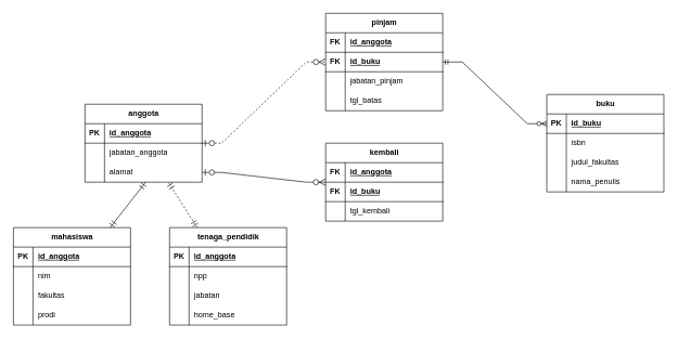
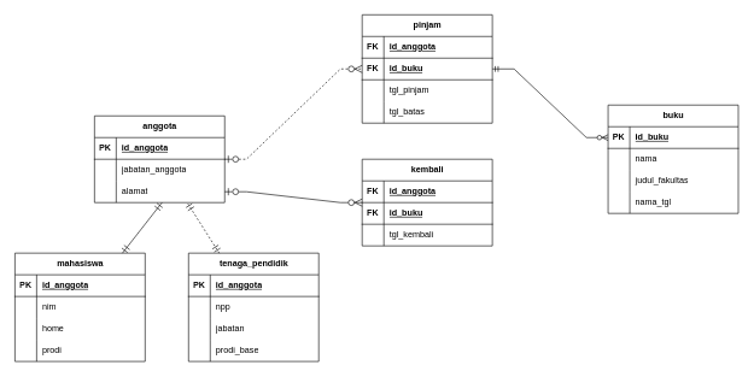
- <mxCell id="62" value="jabatan_pinjam" style="shape=partialRectangle;connectable=0;fillColor=none;top=0;left=0;bottom=0;right=0;align=left;spacingLeft=6;overflow=hidden;whiteSpace=wrap;html=1;" vertex="1" parent="60"><mxGeometry x="30" width="150" height="30" as="geometry"><mxRectangle width="150" height="30" as="alternateBounds" /></mxGeometry></mxCell>
+ <mxCell id="62" value="tgl_pinjam" style="shape=partialRectangle;connectable=0;fillColor=none;top=0;left=0;bottom=0;right=0;align=left;spacingLeft=6;overflow=hidden;whiteSpace=wrap;html=1;" vertex="1" parent="60"><mxGeometry x="30" width="150" height="30" as="geometry"><mxRectangle width="150" height="30" as="alternateBounds" /></mxGeometry></mxCell>
- <mxCell id="46" value="isbn" style="shape=partialRectangle;connectable=0;fillColor=none;top=0;left=0;bottom=0;right=0;align=left;spacingLeft=6;overflow=hidden;whiteSpace=wrap;html=1;" vertex="1" parent="44"><mxGeometry x="30" width="150" height="30" as="geometry"><mxRectangle width="150" height="30" as="alternateBounds" /></mxGeometry></mxCell>
+ <mxCell id="46" value="nama" style="shape=partialRectangle;connectable=0;fillColor=none;top=0;left=0;bottom=0;right=0;align=left;spacingLeft=6;overflow=hidden;whiteSpace=wrap;html=1;" vertex="1" parent="44"><mxGeometry x="30" width="150" height="30" as="geometry"><mxRectangle width="150" height="30" as="alternateBounds" /></mxGeometry></mxCell>
- <mxCell id="52" value="nama_penulis" style="shape=partialRectangle;connectable=0;fillColor=none;top=0;left=0;bottom=0;right=0;align=left;spacingLeft=6;overflow=hidden;whiteSpace=wrap;html=1;" vertex="1" parent="50"><mxGeometry x="30" width="150" height="30" as="geometry"><mxRectangle width="150" height="30" as="alternateBounds" /></mxGeometry></mxCell>
+ <mxCell id="52" value="nama_tgl" style="shape=partialRectangle;connectable=0;fillColor=none;top=0;left=0;bottom=0;right=0;align=left;spacingLeft=6;overflow=hidden;whiteSpace=wrap;html=1;" vertex="1" parent="50"><mxGeometry x="30" width="150" height="30" as="geometry"><mxRectangle width="150" height="30" as="alternateBounds" /></mxGeometry></mxCell>
- <mxCell id="21" value="fakultas" style="shape=partialRectangle;connectable=0;fillColor=none;top=0;left=0;bottom=0;right=0;align=left;spacingLeft=6;overflow=hidden;whiteSpace=wrap;html=1;" vertex="1" parent="19"><mxGeometry x="30" width="150" height="30" as="geometry"><mxRectangle width="150" height="30" as="alternateBounds" /></mxGeometry></mxCell>
+ <mxCell id="21" value="home" style="shape=partialRectangle;connectable=0;fillColor=none;top=0;left=0;bottom=0;right=0;align=left;spacingLeft=6;overflow=hidden;whiteSpace=wrap;html=1;" vertex="1" parent="19"><mxGeometry x="30" width="150" height="30" as="geometry"><mxRectangle width="150" height="30" as="alternateBounds" /></mxGeometry></mxCell>
- <mxCell id="37" value="home_base" style="shape=partialRectangle;connectable=0;fillColor=none;top=0;left=0;bottom=0;right=0;align=left;spacingLeft=6;overflow=hidden;whiteSpace=wrap;html=1;" vertex="1" parent="35"><mxGeometry x="30" width="150" height="30" as="geometry"><mxRectangle width="150" height="30" as="alternateBounds" /></mxGeometry></mxCell>
+ <mxCell id="37" value="prodi_base" style="shape=partialRectangle;connectable=0;fillColor=none;top=0;left=0;bottom=0;right=0;align=left;spacingLeft=6;overflow=hidden;whiteSpace=wrap;html=1;" vertex="1" parent="35"><mxGeometry x="30" width="150" height="30" as="geometry"><mxRectangle width="150" height="30" as="alternateBounds" /></mxGeometry></mxCell>
